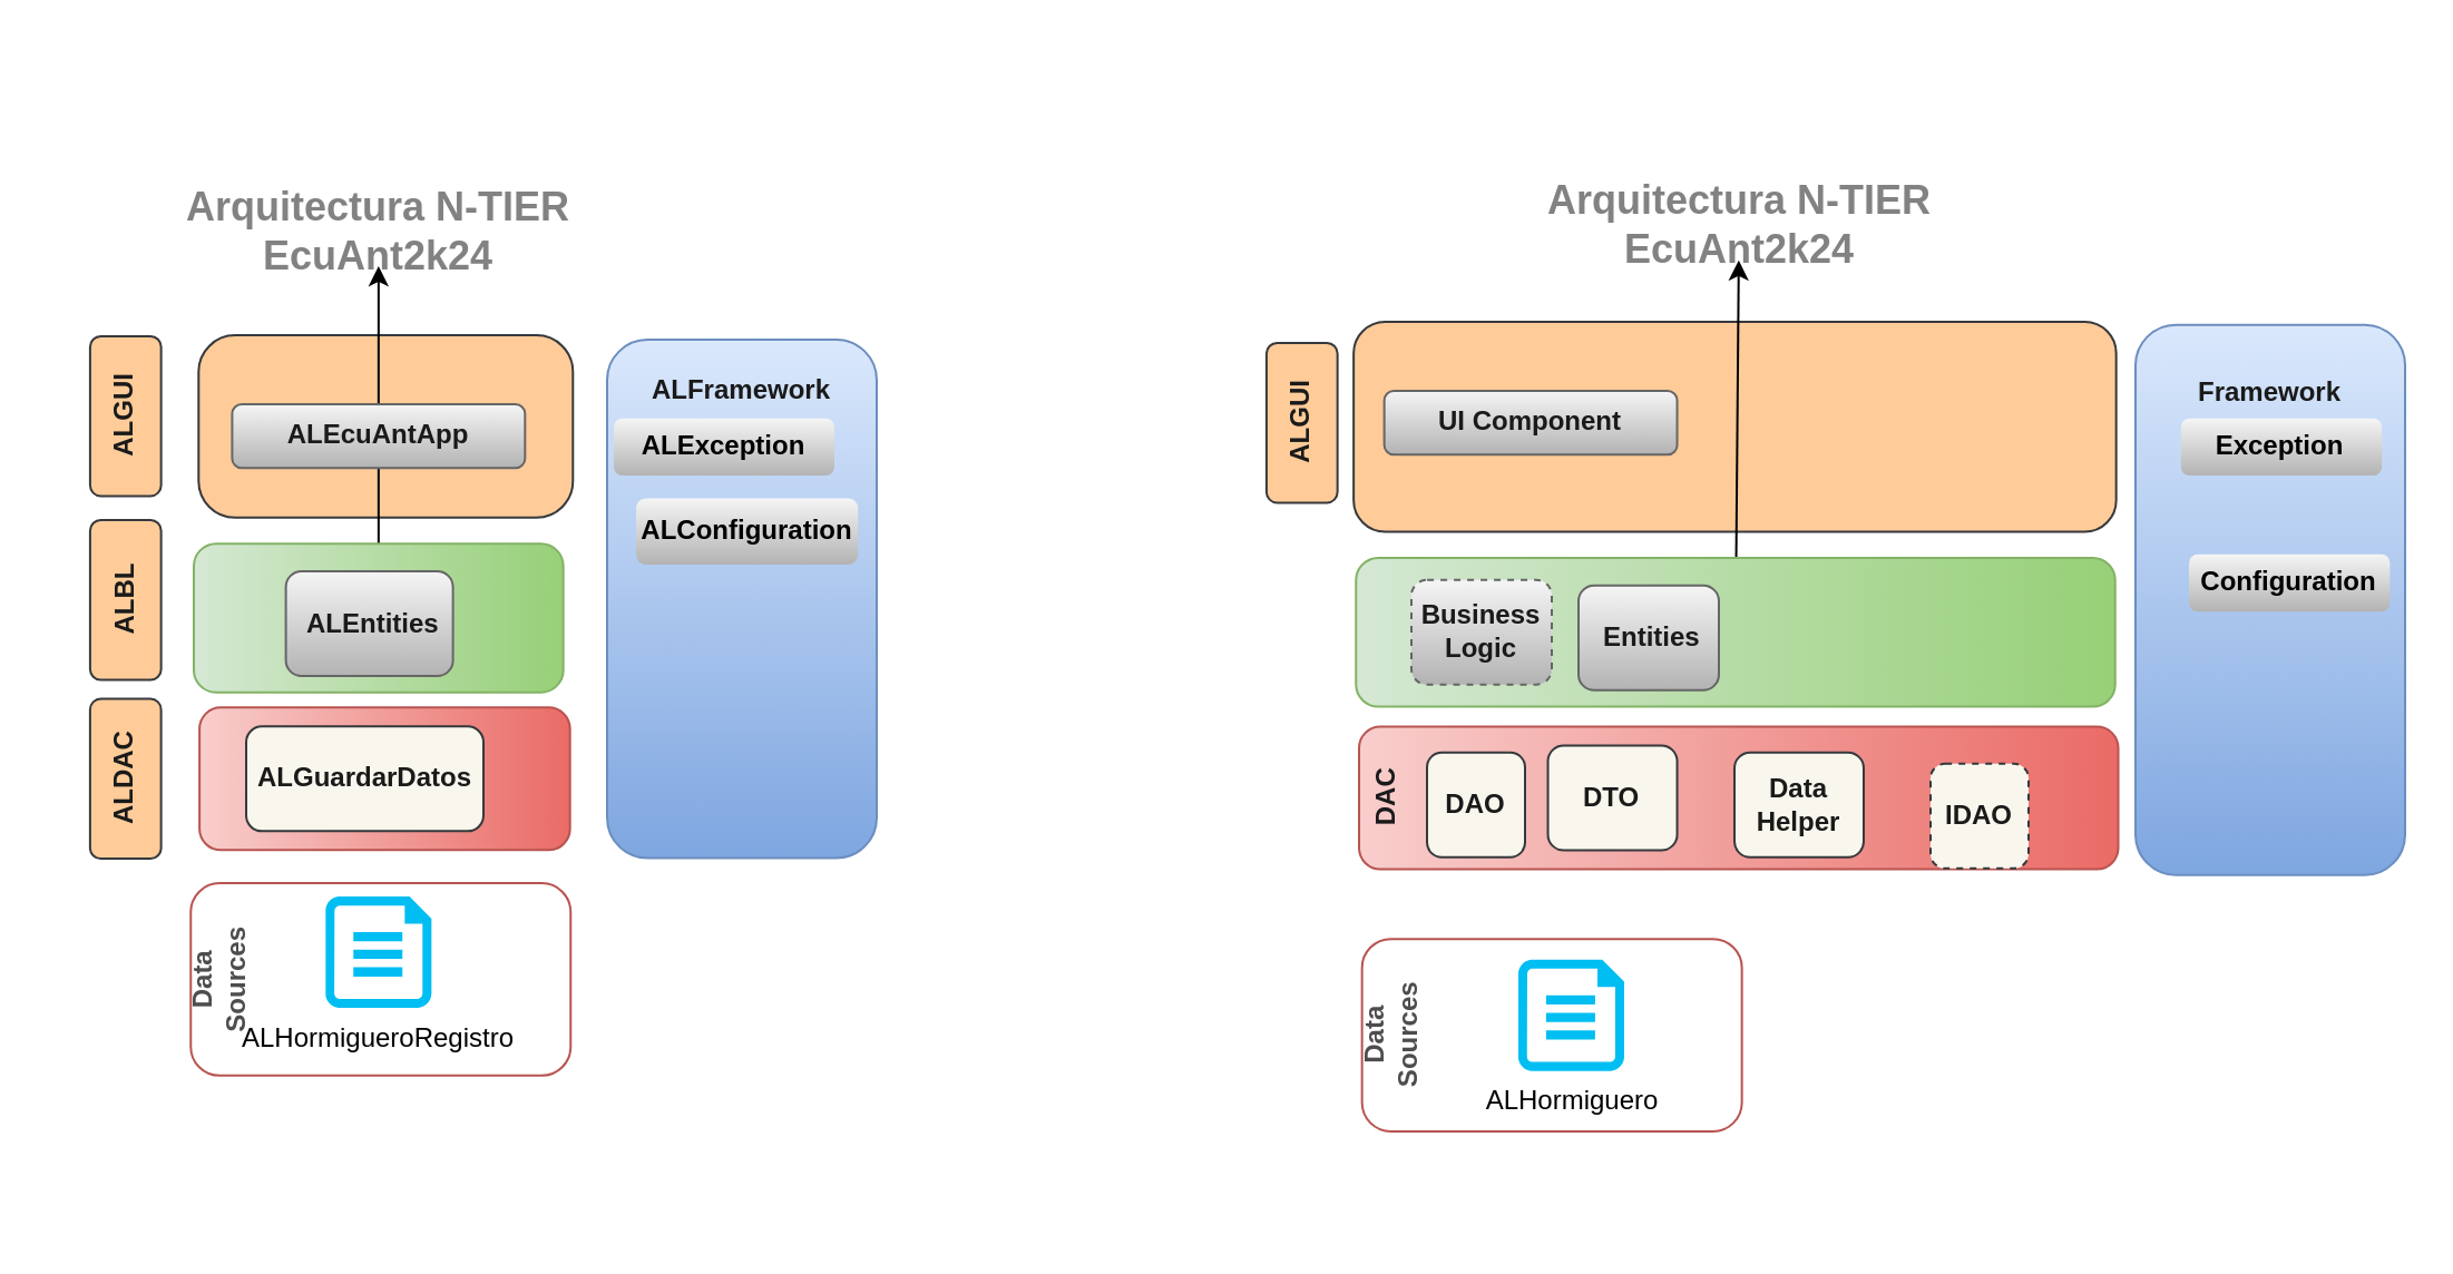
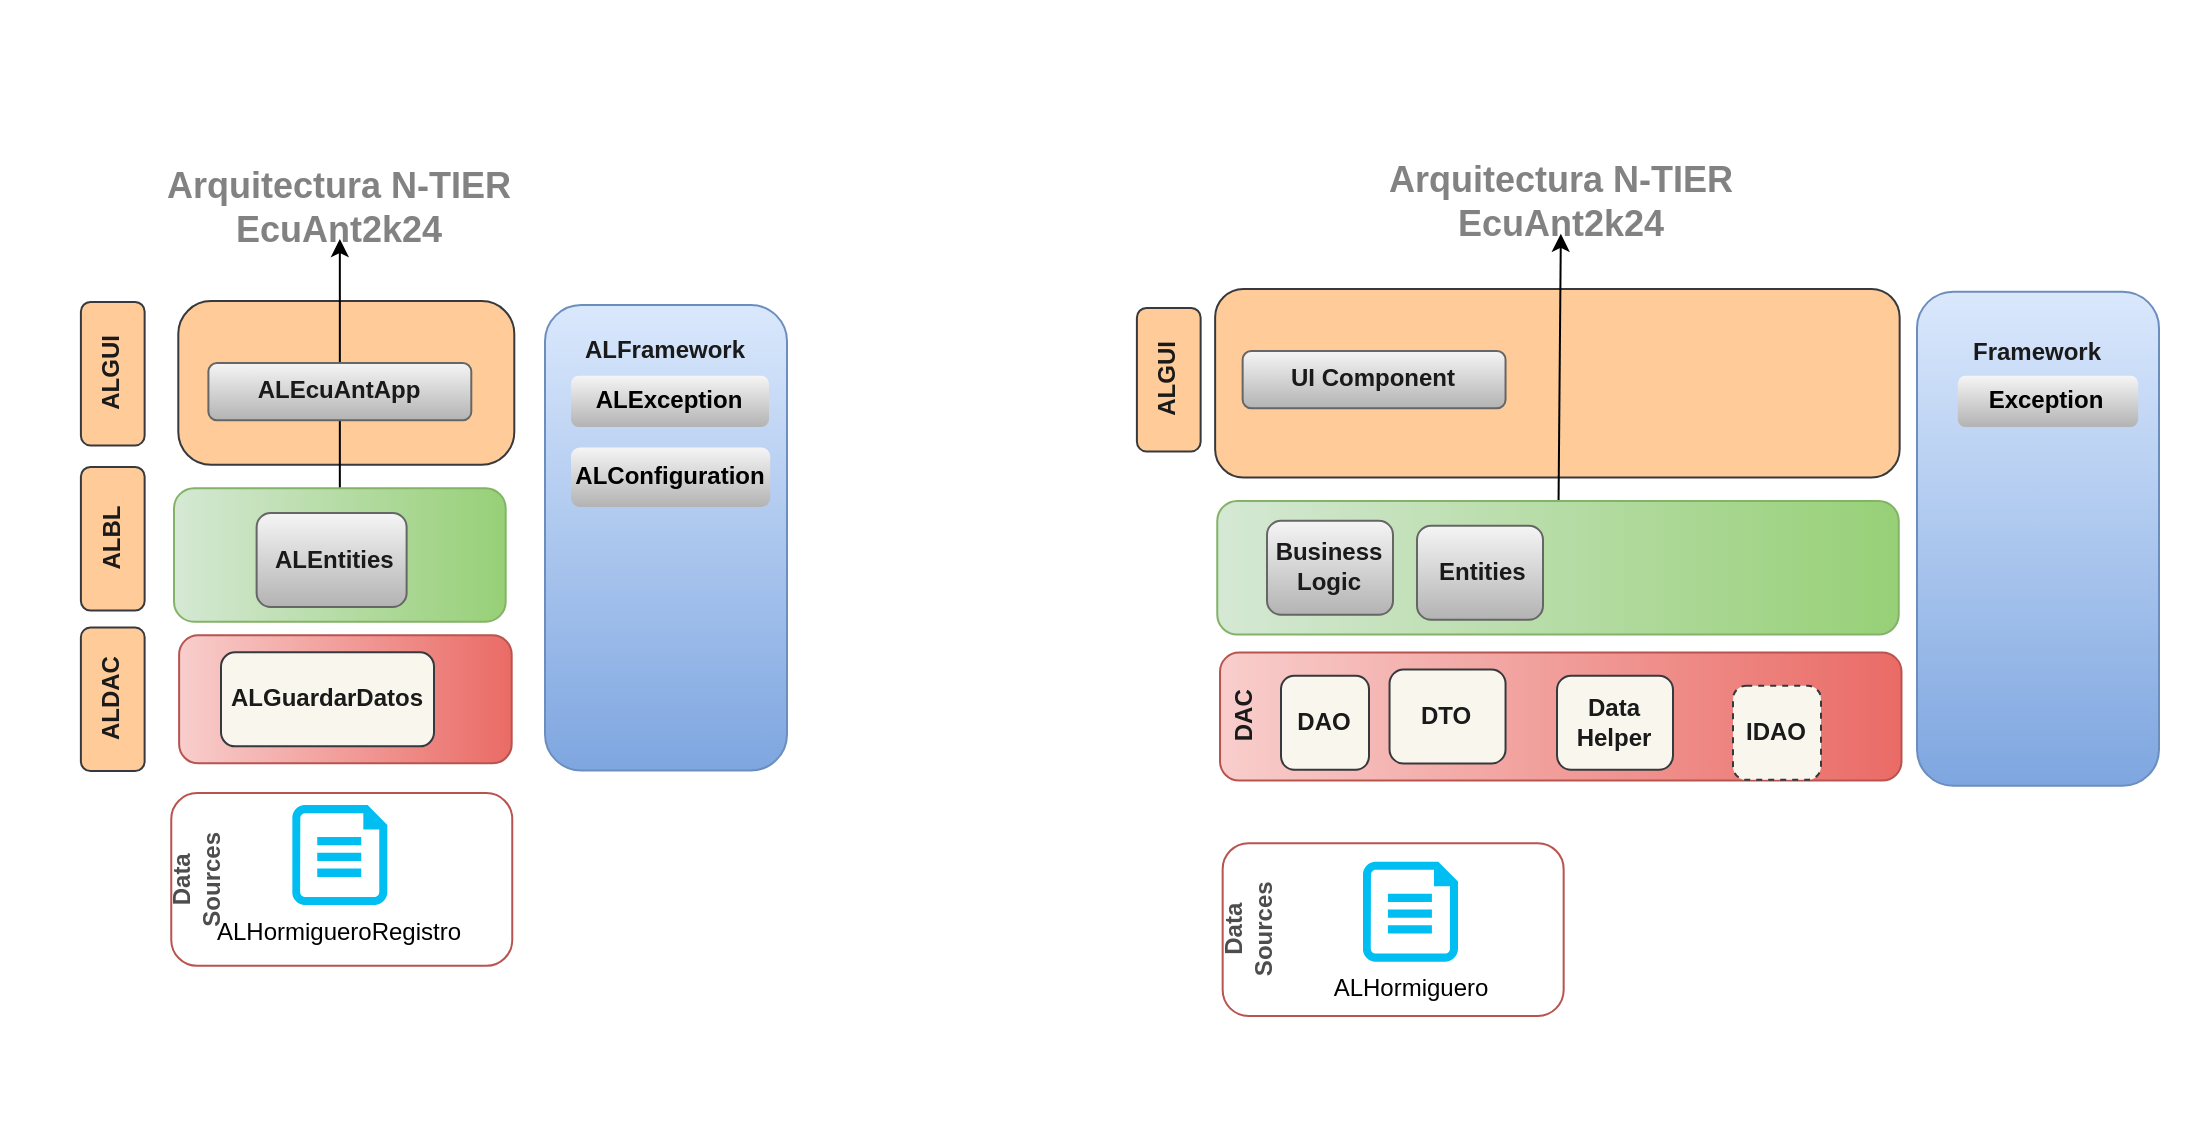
- <mxCell id="6" value="&lt;span style=&quot;&quot;&gt;&lt;font color=&quot;#000000&quot;&gt;&lt;b&gt;ALException&lt;/b&gt;&lt;/font&gt;&lt;/span&gt;" style="rounded=1;whiteSpace=wrap;html=1;fillColor=#f5f5f5;strokeColor=none;gradientColor=#b3b3b3;" parent="1" vertex="1"><mxGeometry x="275" y="187.39" width="99" height="25.56" as="geometry" /></mxCell>
+ <mxCell id="6" value="&lt;span style=&quot;&quot;&gt;&lt;font color=&quot;#000000&quot;&gt;&lt;b&gt;ALException&lt;/b&gt;&lt;/font&gt;&lt;/span&gt;" style="rounded=1;whiteSpace=wrap;html=1;fillColor=#f5f5f5;strokeColor=none;gradientColor=#b3b3b3;" parent="1" vertex="1"><mxGeometry x="285" y="187.39" width="99" height="25.56" as="geometry" /></mxCell>
- <mxCell id="23" value="&lt;div style=&quot;&quot;&gt;&lt;font color=&quot;#000000&quot;&gt;&lt;b&gt;Configuration&lt;/b&gt;&lt;/font&gt;&lt;/div&gt;" style="rounded=1;whiteSpace=wrap;html=1;fillColor=#f5f5f5;strokeColor=none;gradientColor=#b3b3b3;" parent="1" vertex="1"><mxGeometry x="982" y="248.39" width="90.19" height="25.75" as="geometry" /></mxCell>
- <mxCell id="26" value="&lt;span style=&quot;color: rgb(26, 26, 26);&quot;&gt;&lt;b&gt;Business Logic&lt;/b&gt;&lt;/span&gt;" style="rounded=1;whiteSpace=wrap;html=1;fillColor=#f5f5f5;strokeColor=#666666;gradientColor=#b3b3b3;dashed=1;" parent="1" vertex="1"><mxGeometry x="633" y="259.89" width="63" height="47" as="geometry" /></mxCell>
+ <mxCell id="26" value="&lt;span style=&quot;color: rgb(26, 26, 26);&quot;&gt;&lt;b&gt;Business Logic&lt;/b&gt;&lt;/span&gt;" style="rounded=1;whiteSpace=wrap;html=1;fillColor=#f5f5f5;strokeColor=#666666;gradientColor=#b3b3b3;" parent="1" vertex="1"><mxGeometry x="633" y="259.89" width="63" height="47" as="geometry" /></mxCell>
